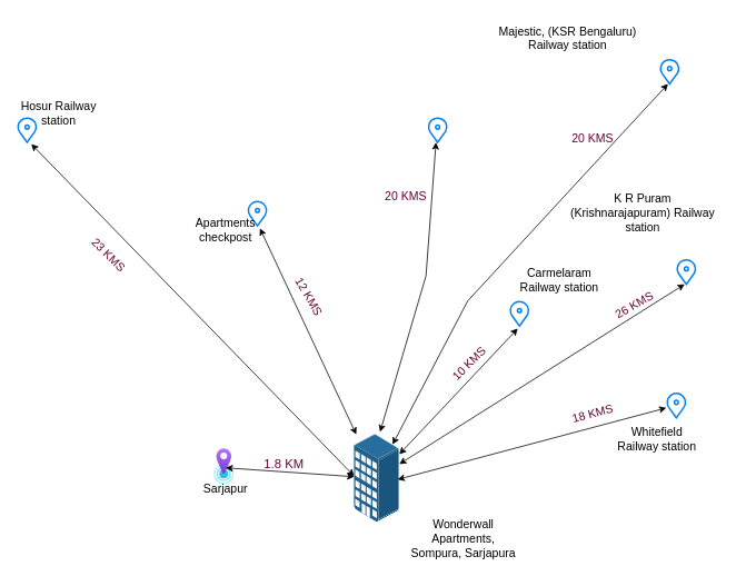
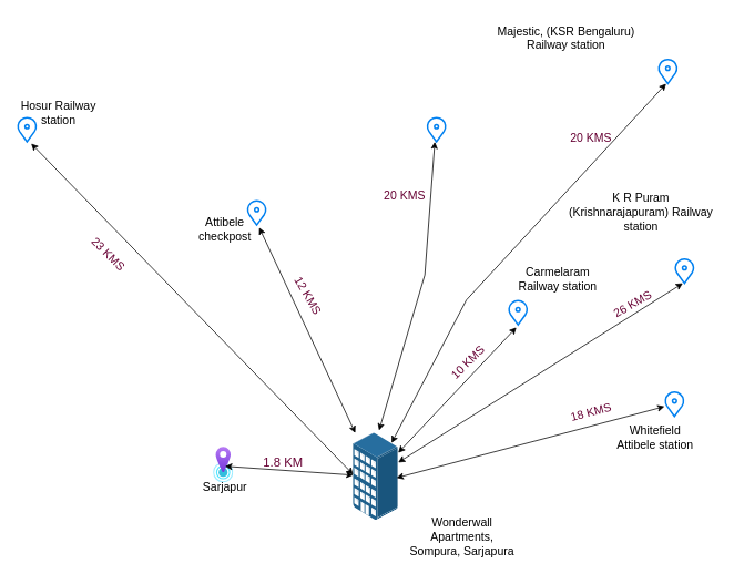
- <mxCell id="11" value="&lt;font style=&quot;font-size: 14px;&quot;&gt;Apartments checkpost&lt;/font&gt;" style="text;html=1;strokeColor=none;fillColor=none;align=center;verticalAlign=middle;whiteSpace=wrap;rounded=0;" vertex="1" parent="1"><mxGeometry x="220" y="250" width="100" height="50" as="geometry" /></mxCell>
+ <mxCell id="11" value="&lt;font style=&quot;font-size: 14px;&quot;&gt;Attibele checkpost&lt;/font&gt;" style="text;html=1;strokeColor=none;fillColor=none;align=center;verticalAlign=middle;whiteSpace=wrap;rounded=0;" vertex="1" parent="1"><mxGeometry x="220" y="250" width="100" height="50" as="geometry" /></mxCell>
- <mxCell id="29" value="&lt;font style=&quot;font-size: 14px;&quot;&gt;Whitefield Railway station&lt;/font&gt;" style="text;html=1;strokeColor=none;fillColor=none;align=center;verticalAlign=middle;whiteSpace=wrap;rounded=0;" vertex="1" parent="1"><mxGeometry x="737" y="500" width="100" height="50" as="geometry" /></mxCell>
+ <mxCell id="29" value="&lt;font style=&quot;font-size: 14px;&quot;&gt;Whitefield Attibele station&lt;/font&gt;" style="text;html=1;strokeColor=none;fillColor=none;align=center;verticalAlign=middle;whiteSpace=wrap;rounded=0;" vertex="1" parent="1"><mxGeometry x="737" y="500" width="100" height="50" as="geometry" /></mxCell>
